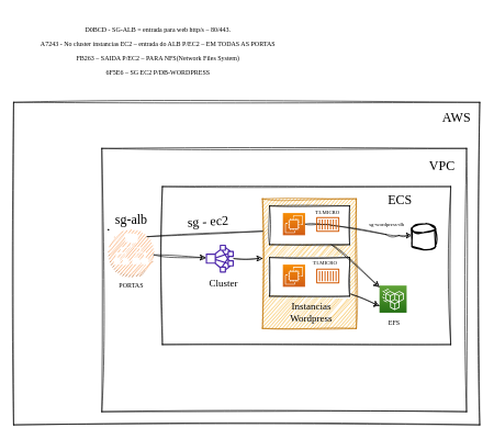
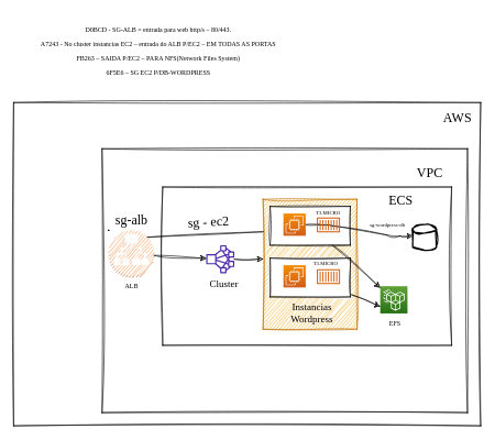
- <mxCell id="28" value="VPC" style="text;strokeColor=none;align=center;fillColor=none;html=1;verticalAlign=middle;whiteSpace=wrap;rounded=0;sketch=1;hachureGap=4;jiggle=2;curveFitting=1;fontFamily=Architects Daughter;fontSource=https%3A%2F%2Ffonts.googleapis.com%2Fcss%3Ffamily%3DArchitects%2BDaughter;fontSize=20;" parent="1" vertex="1"><mxGeometry x="651" y="240" width="40" height="20" as="geometry" /></mxCell>
+ <mxCell id="28" value="VPC" style="text;strokeColor=none;align=center;fillColor=none;html=1;verticalAlign=middle;whiteSpace=wrap;rounded=0;sketch=1;hachureGap=4;jiggle=2;curveFitting=1;fontFamily=Architects Daughter;fontSource=https%3A%2F%2Ffonts.googleapis.com%2Fcss%3Ffamily%3DArchitects%2BDaughter;fontSize=20;" parent="1" vertex="1"><mxGeometry x="631" y="250" width="40" height="20" as="geometry" /></mxCell>
- <mxCell id="31" value="PORTAS" style="text;strokeColor=none;align=center;fillColor=none;html=1;verticalAlign=middle;whiteSpace=wrap;rounded=0;sketch=1;hachureGap=4;jiggle=2;curveFitting=1;fontFamily=Architects Daughter;fontSource=https%3A%2F%2Ffonts.googleapis.com%2Fcss%3Ffamily%3DArchitects%2BDaughter;fontSize=10;" parent="1" vertex="1"><mxGeometry x="164" y="428" width="70" height="10" as="geometry" /></mxCell>
+ <mxCell id="31" value="ALB" style="text;strokeColor=none;align=center;fillColor=none;html=1;verticalAlign=middle;whiteSpace=wrap;rounded=0;sketch=1;hachureGap=4;jiggle=2;curveFitting=1;fontFamily=Architects Daughter;fontSource=https%3A%2F%2Ffonts.googleapis.com%2Fcss%3Ffamily%3DArchitects%2BDaughter;fontSize=10;" parent="1" vertex="1"><mxGeometry x="164" y="428" width="70" height="10" as="geometry" /></mxCell>
